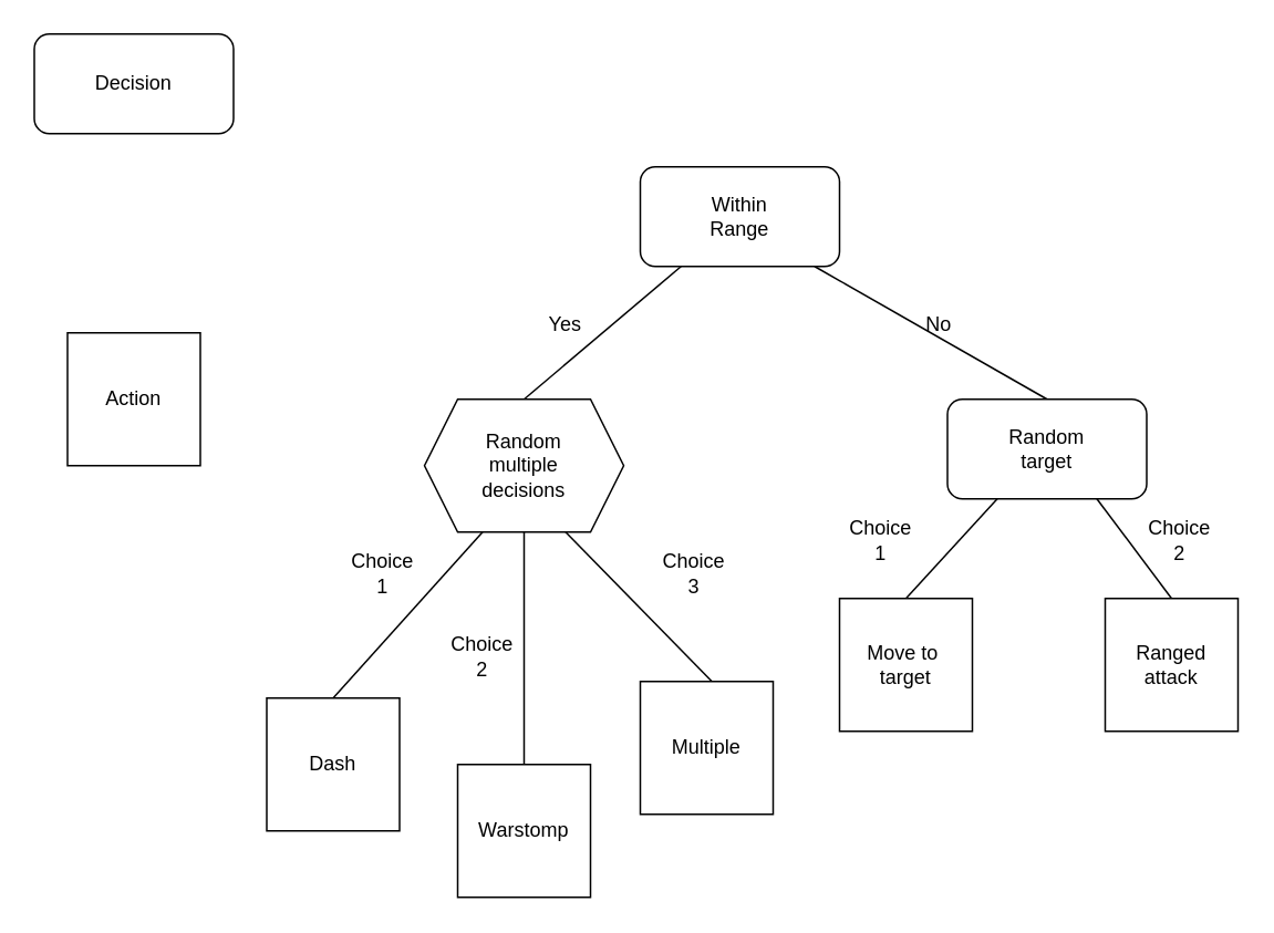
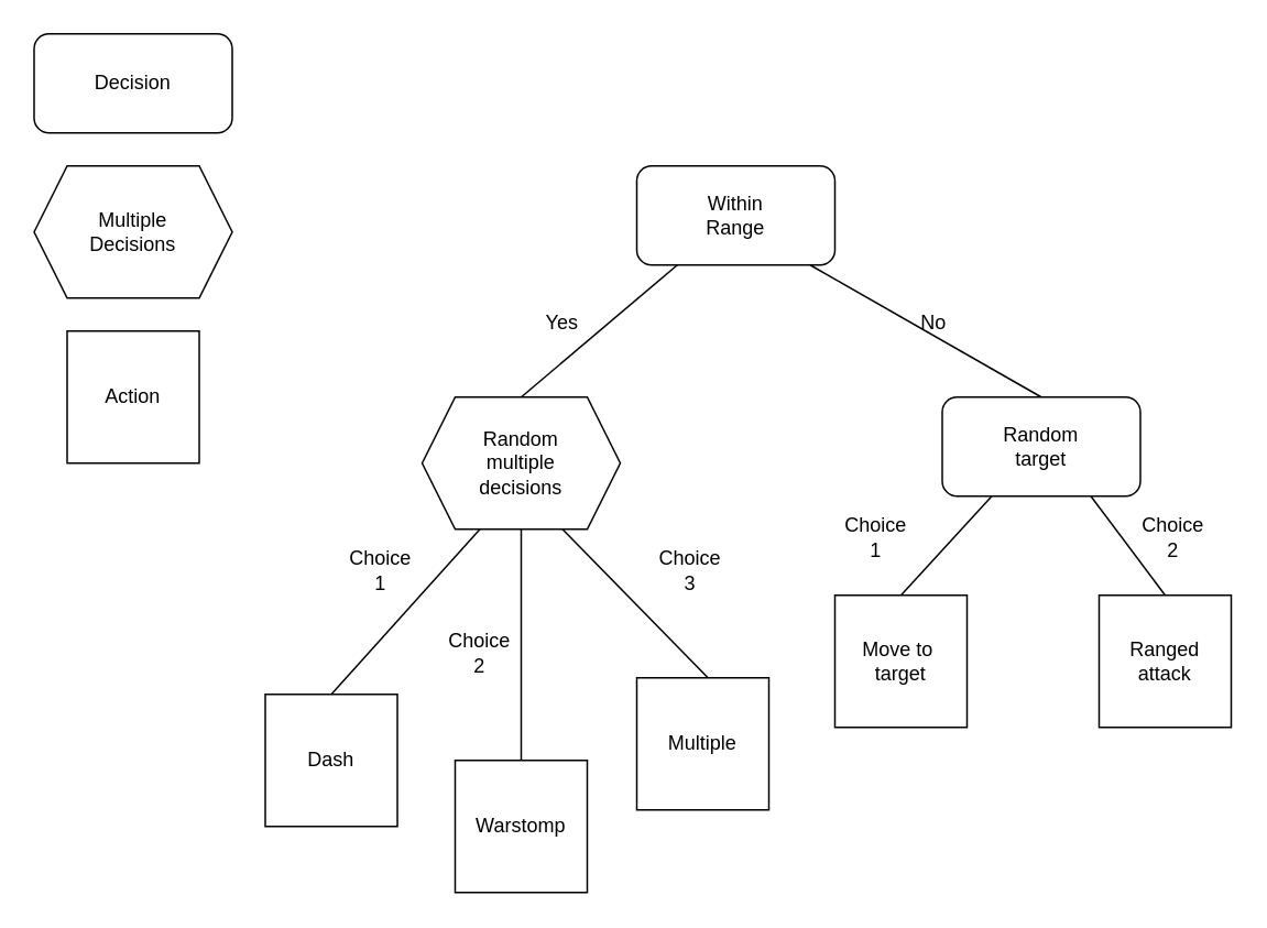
+ <mxCell id="5" value="Multiple&lt;div&gt;Decisions&lt;/div&gt;" style="shape=hexagon;perimeter=hexagonPerimeter2;whiteSpace=wrap;html=1;fixedSize=1;" parent="1" vertex="1"><mxGeometry y="100" width="120" height="80" as="geometry" x="20" /></mxCell>
